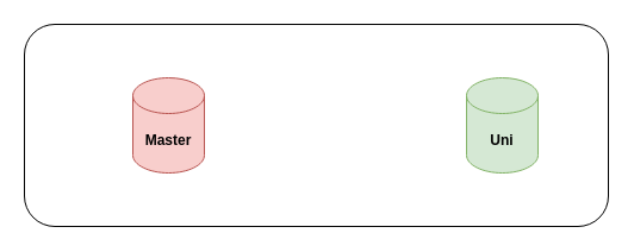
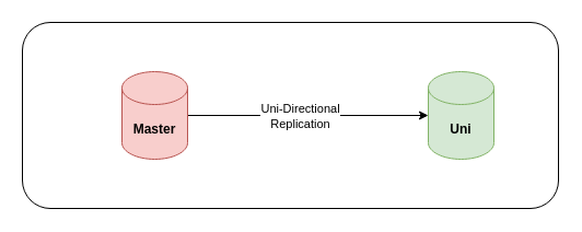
+ <mxCell id="2" style="edgeStyle=orthogonalEdgeStyle;rounded=0;orthogonalLoop=1;jettySize=auto;html=1;entryX=0;entryY=0.5;entryDx=0;entryDy=0;entryPerimeter=0;" edge="1" parent="1" source="4" target="5"><mxGeometry relative="1" as="geometry" /></mxCell>
+ <mxCell id="3" value="Uni-Directional &lt;br&gt;Replication" style="edgeLabel;html=1;align=center;verticalAlign=middle;resizable=0;points=[];" vertex="1" connectable="0" parent="2"><mxGeometry x="-0.283" y="3" relative="1" as="geometry"><mxPoint x="23" y="3" as="offset" /></mxGeometry></mxCell>
